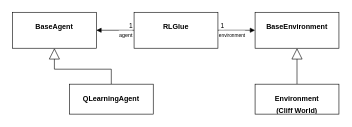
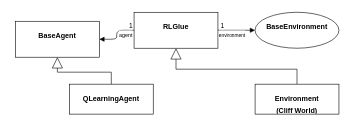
- <mxCell id="2" value="&lt;p style=&quot;margin: 0px ; margin-top: 4px ; text-align: center&quot;&gt;&lt;br&gt;&lt;b&gt;BaseAgent&lt;/b&gt;&lt;/p&gt;" style="verticalAlign=top;align=left;overflow=fill;fontSize=12;fontFamily=Helvetica;html=1;" vertex="1" parent="1"><mxGeometry x="20" y="20" width="140" height="60" as="geometry" /></mxCell>
+ <mxCell id="2" value="&lt;p style=&quot;margin: 0px ; margin-top: 4px ; text-align: center&quot;&gt;&lt;br&gt;&lt;b&gt;BaseAgent&lt;/b&gt;&lt;/p&gt;" style="verticalAlign=top;align=left;overflow=fill;fontSize=12;fontFamily=Helvetica;html=1;" vertex="1" parent="1"><mxGeometry x="25" y="35" width="140" height="60" as="geometry" /></mxCell>
- <mxCell id="6" value="&lt;p style=&quot;margin: 0px ; margin-top: 4px ; text-align: center&quot;&gt;&lt;br&gt;&lt;b&gt;BaseEnvironment&lt;/b&gt;&lt;/p&gt;" style="verticalAlign=top;align=left;overflow=fill;fontSize=12;fontFamily=Helvetica;html=1;" vertex="1" parent="1"><mxGeometry x="425" y="20" width="140" height="60" as="geometry" /></mxCell>
+ <mxCell id="6" value="&lt;p style=&quot;margin: 0px ; margin-top: 4px ; text-align: center&quot;&gt;&lt;br&gt;&lt;b&gt;BaseEnvironment&lt;/b&gt;&lt;/p&gt;" style="ellipse;verticalAlign=top;align=left;overflow=fill;fontSize=12;fontFamily=Helvetica;html=1;" vertex="1" parent="1"><mxGeometry x="425" y="20" width="140" height="60" as="geometry" /></mxCell>
- <mxCell id="7" style="edgeStyle=orthogonalEdgeStyle;rounded=0;orthogonalLoop=1;jettySize=auto;html=1;exitX=0.5;exitY=0;exitDx=0;exitDy=0;entryX=0.5;entryY=1;entryDx=0;entryDy=0;endArrow=block;endFill=0;endSize=16;" edge="1" parent="1" source="8" target="6"><mxGeometry relative="1" as="geometry" /></mxCell>
+ <mxCell id="7" style="edgeStyle=orthogonalEdgeStyle;rounded=0;orthogonalLoop=1;jettySize=auto;html=1;exitX=0.5;exitY=0;exitDx=0;exitDy=0;endArrow=block;endFill=0;endSize=16;" edge="1" parent="1" source="8" target="5"><mxGeometry relative="1" as="geometry" /></mxCell>
